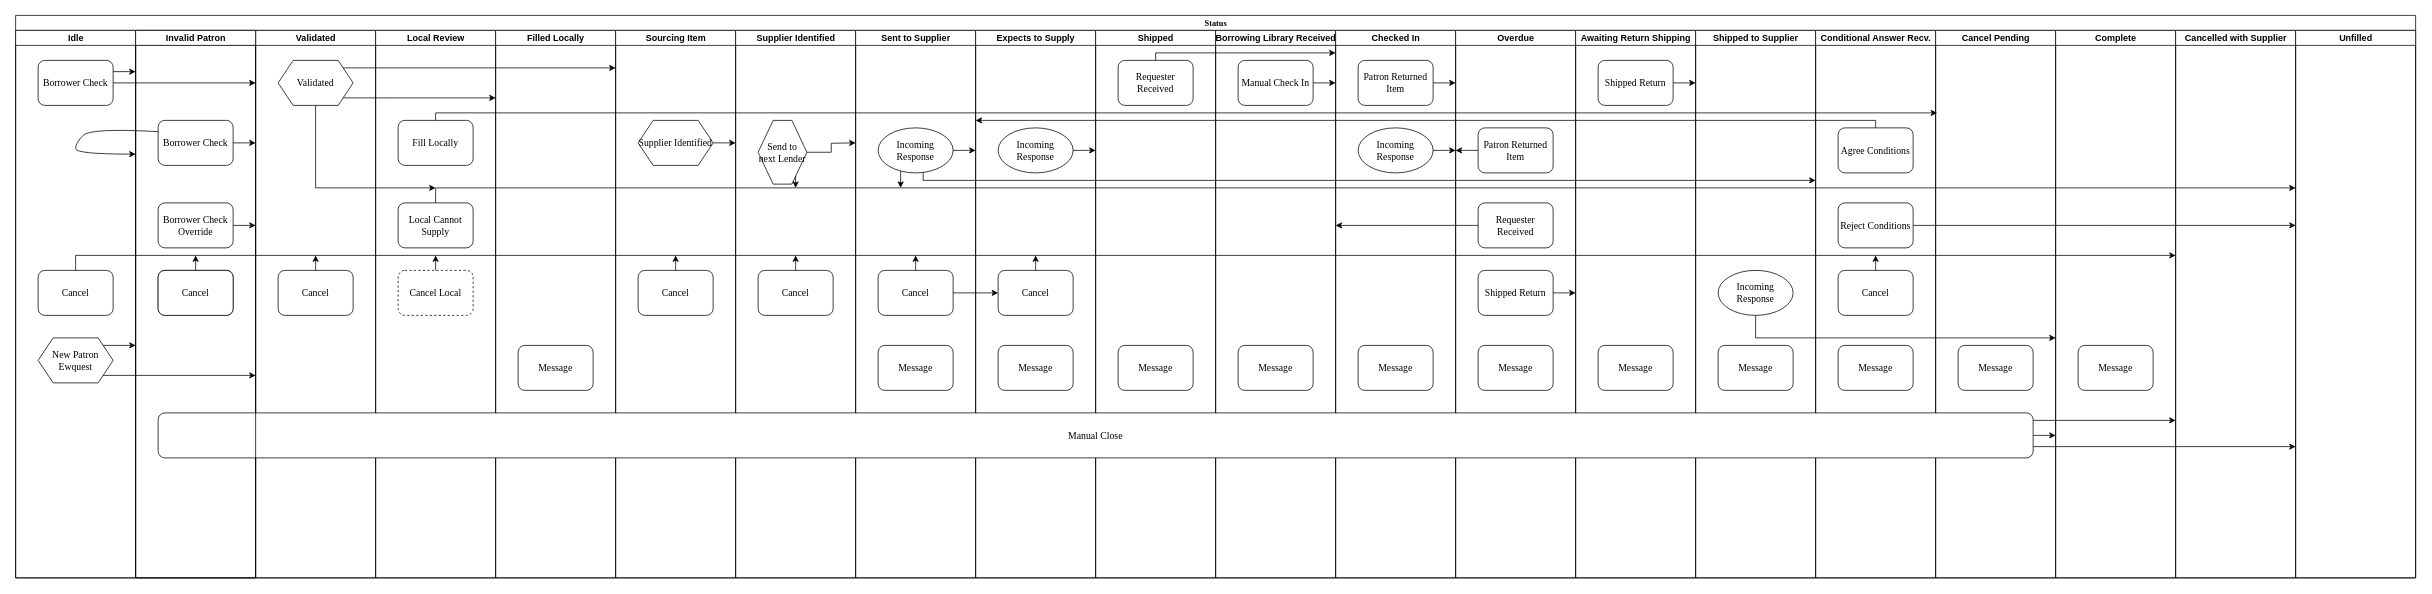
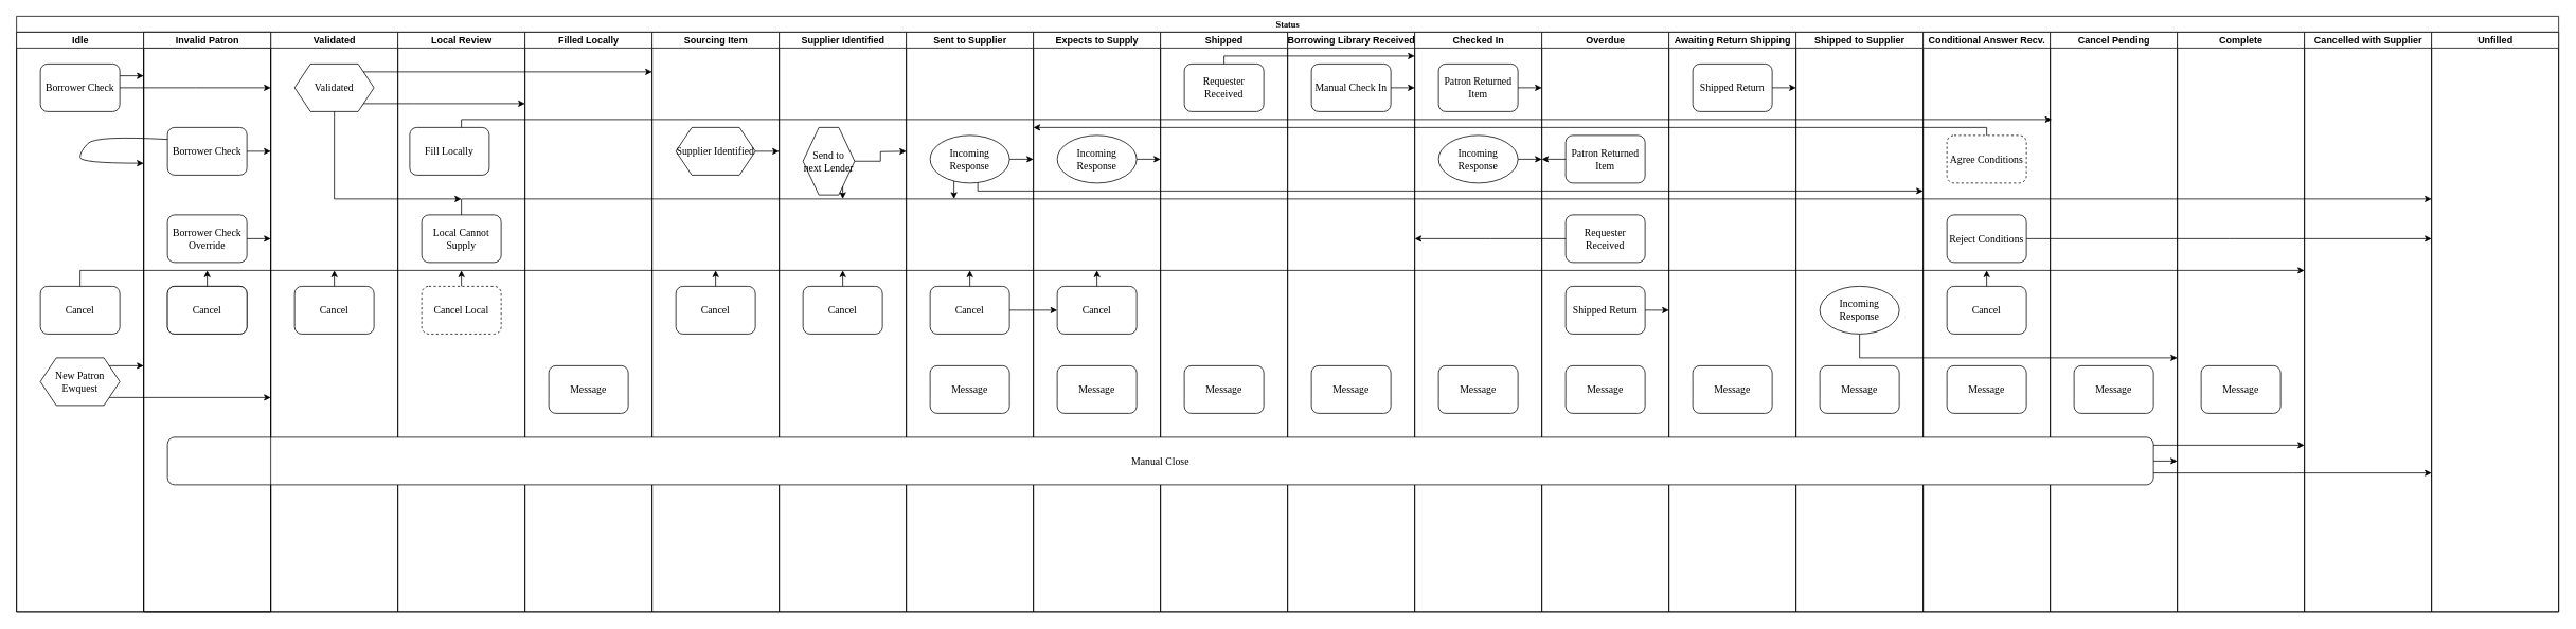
- <mxCell id="14" value="&lt;span style=&quot;font-size: 13px&quot;&gt;Fill Locally&lt;/span&gt;" style="rounded=1;whiteSpace=wrap;html=1;shadow=0;labelBackgroundColor=none;strokeWidth=1;fontFamily=Verdana;fontSize=8;align=center;" parent="12" vertex="1"><mxGeometry x="30" y="120" width="100" height="60" as="geometry" /></mxCell>
+ <mxCell id="14" value="&lt;span style=&quot;font-size: 13px&quot;&gt;Fill Locally&lt;/span&gt;" style="rounded=1;whiteSpace=wrap;html=1;shadow=0;labelBackgroundColor=none;strokeWidth=1;fontFamily=Verdana;fontSize=8;align=center;" parent="12" vertex="1"><mxGeometry x="15" y="120" width="100" height="60" as="geometry" /></mxCell>
- <mxCell id="55" value="&lt;span style=&quot;font-size: 13px&quot;&gt;Agree Conditions&lt;/span&gt;" style="rounded=1;whiteSpace=wrap;html=1;shadow=0;labelBackgroundColor=none;strokeWidth=1;fontFamily=Verdana;fontSize=8;align=center;" parent="53" vertex="1"><mxGeometry x="30" y="130" width="100" height="60" as="geometry" /></mxCell>
+ <mxCell id="55" value="&lt;span style=&quot;font-size: 13px&quot;&gt;Agree Conditions&lt;/span&gt;" style="rounded=1;whiteSpace=wrap;html=1;shadow=0;labelBackgroundColor=none;strokeWidth=1;fontFamily=Verdana;fontSize=8;align=center;dashed=1;" parent="53" vertex="1"><mxGeometry x="30" y="130" width="100" height="60" as="geometry" /></mxCell>
